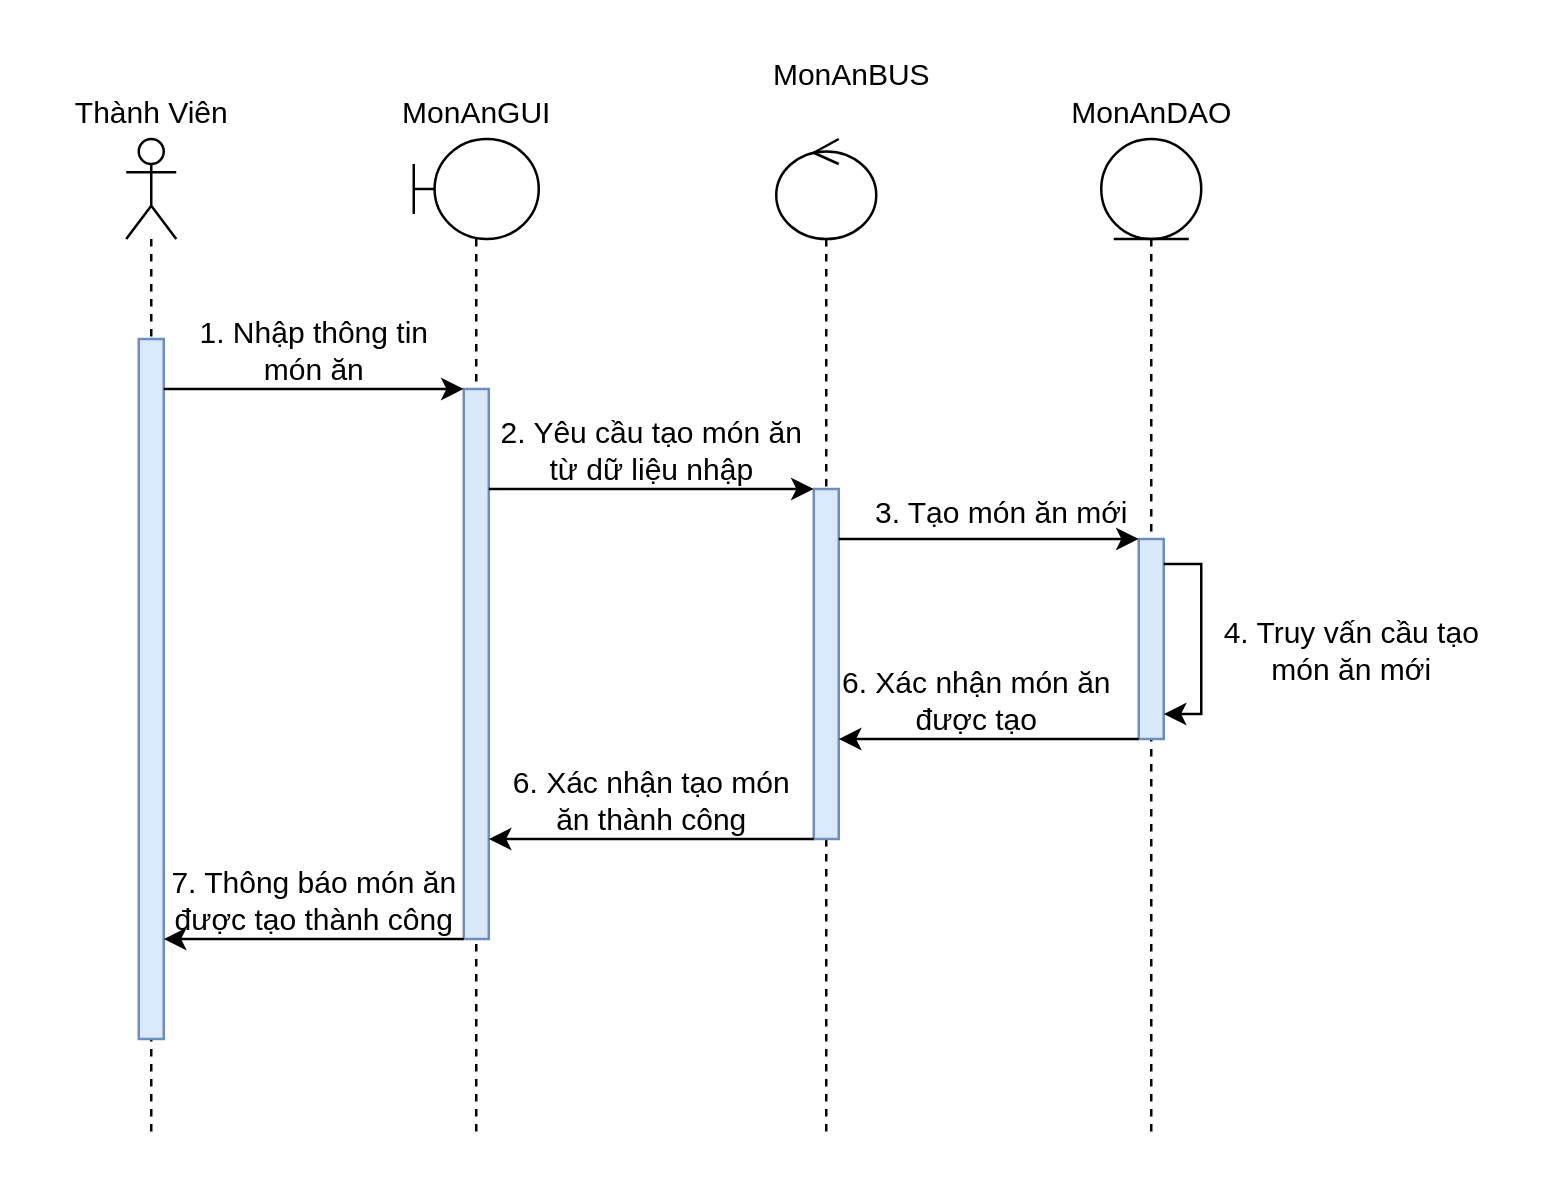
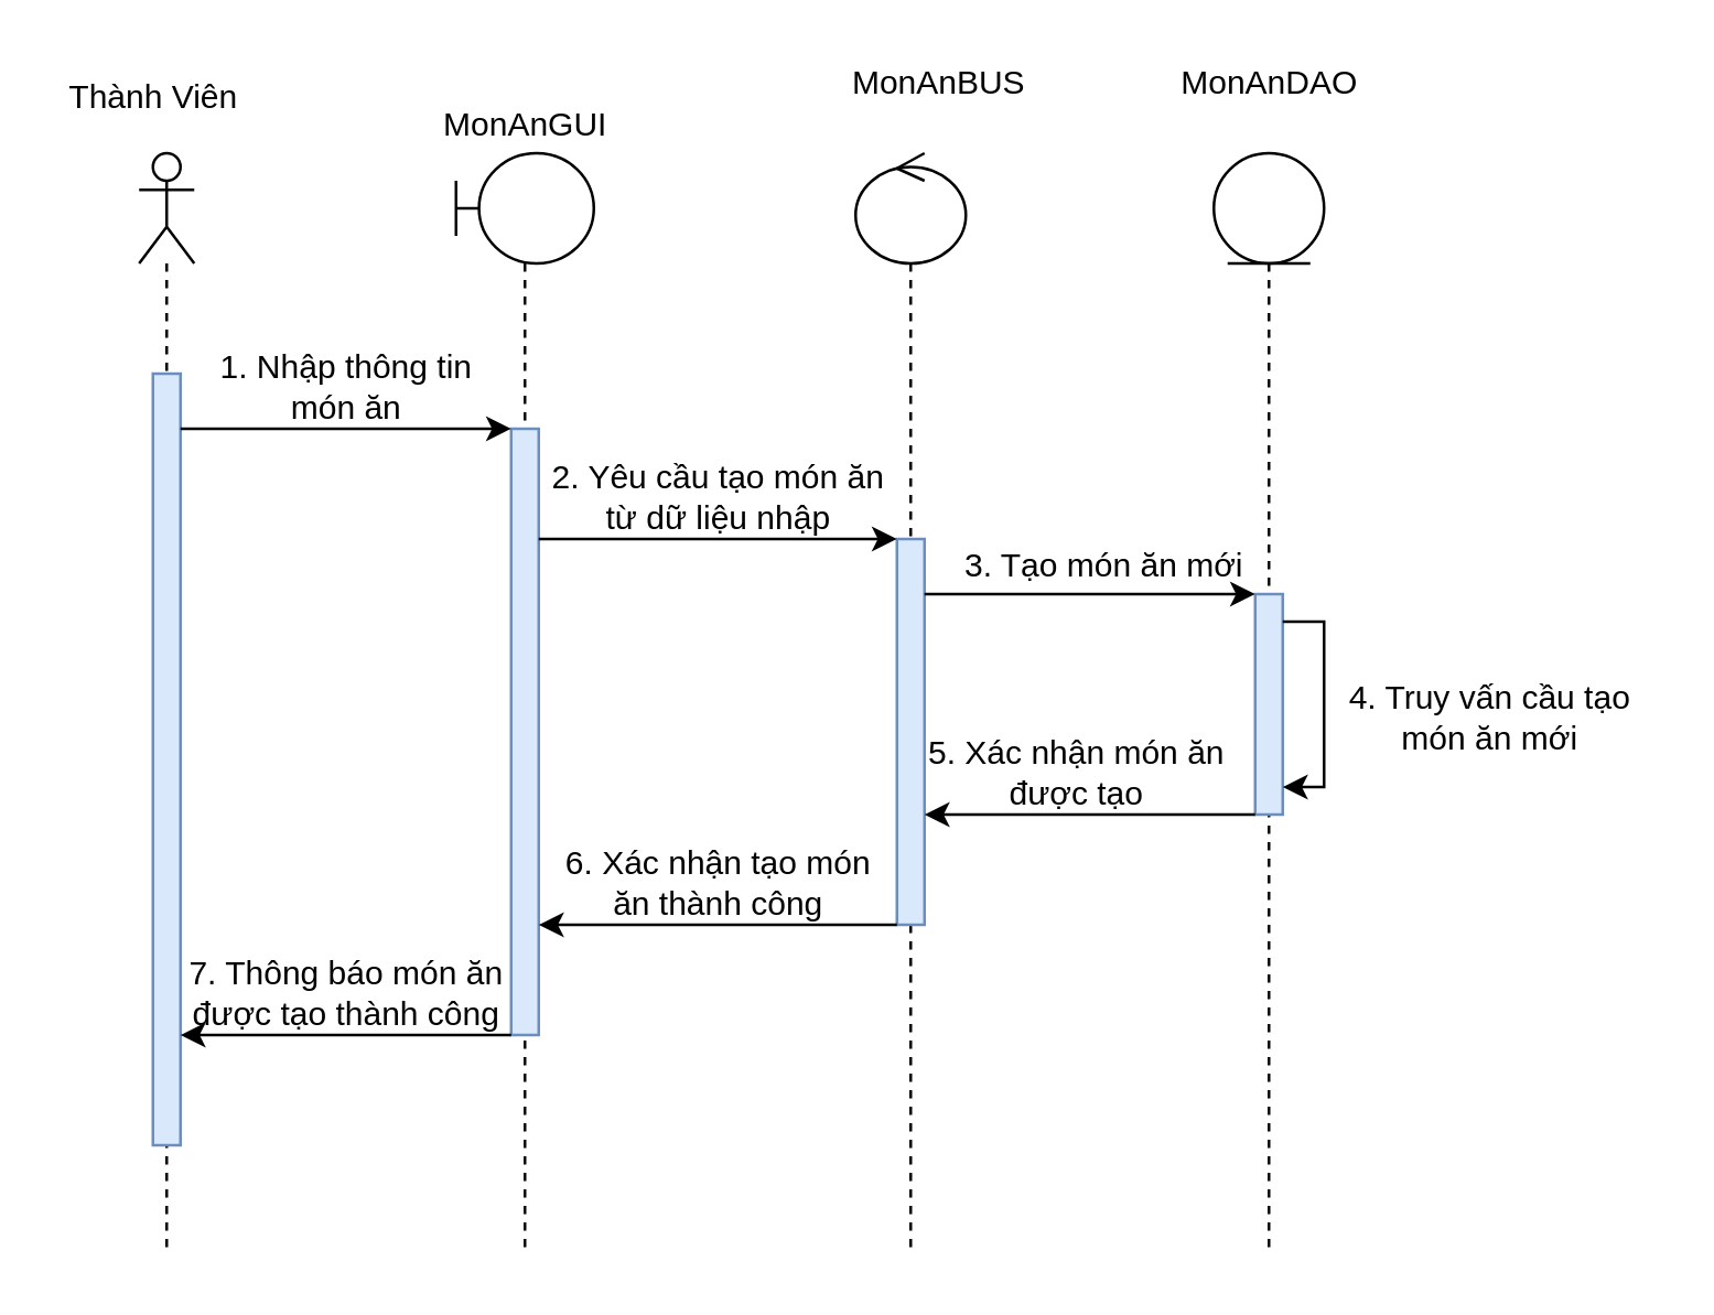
- <mxCell id="14" value="Thành Viên" style="text;html=1;align=center;verticalAlign=middle;resizable=0;points=[];autosize=1;strokeColor=none;fillColor=none;" vertex="1" parent="1"><mxGeometry x="20" y="35" width="80" height="20" as="geometry" /></mxCell>
+ <mxCell id="14" value="Thành Viên" style="text;html=1;align=center;verticalAlign=middle;resizable=0;points=[];autosize=1;strokeColor=none;fillColor=none;" vertex="1" parent="1"><mxGeometry x="15" y="25" width="80" height="20" as="geometry" /></mxCell>
- <mxCell id="13" value="MonAnDAO" style="text;html=1;align=center;verticalAlign=middle;resizable=0;points=[];autosize=1;strokeColor=none;fillColor=none;" vertex="1" parent="1"><mxGeometry x="420" y="35" width="80" height="20" as="geometry" /></mxCell>
+ <mxCell id="13" value="MonAnDAO" style="text;html=1;align=center;verticalAlign=middle;resizable=0;points=[];autosize=1;strokeColor=none;fillColor=none;" vertex="1" parent="1"><mxGeometry x="420" y="20" width="80" height="20" as="geometry" /></mxCell>
- <mxCell id="23" value="6. Xác nhận món ăn&lt;br&gt;được tạo" style="text;html=1;align=center;verticalAlign=middle;resizable=0;points=[];autosize=1;strokeColor=none;fillColor=none;" vertex="1" parent="1"><mxGeometry x="330" y="265" width="120" height="30" as="geometry" /></mxCell>
+ <mxCell id="23" value="5. Xác nhận món ăn&lt;br&gt;được tạo" style="text;html=1;align=center;verticalAlign=middle;resizable=0;points=[];autosize=1;strokeColor=none;fillColor=none;" vertex="1" parent="1"><mxGeometry x="330" y="265" width="120" height="30" as="geometry" /></mxCell>
